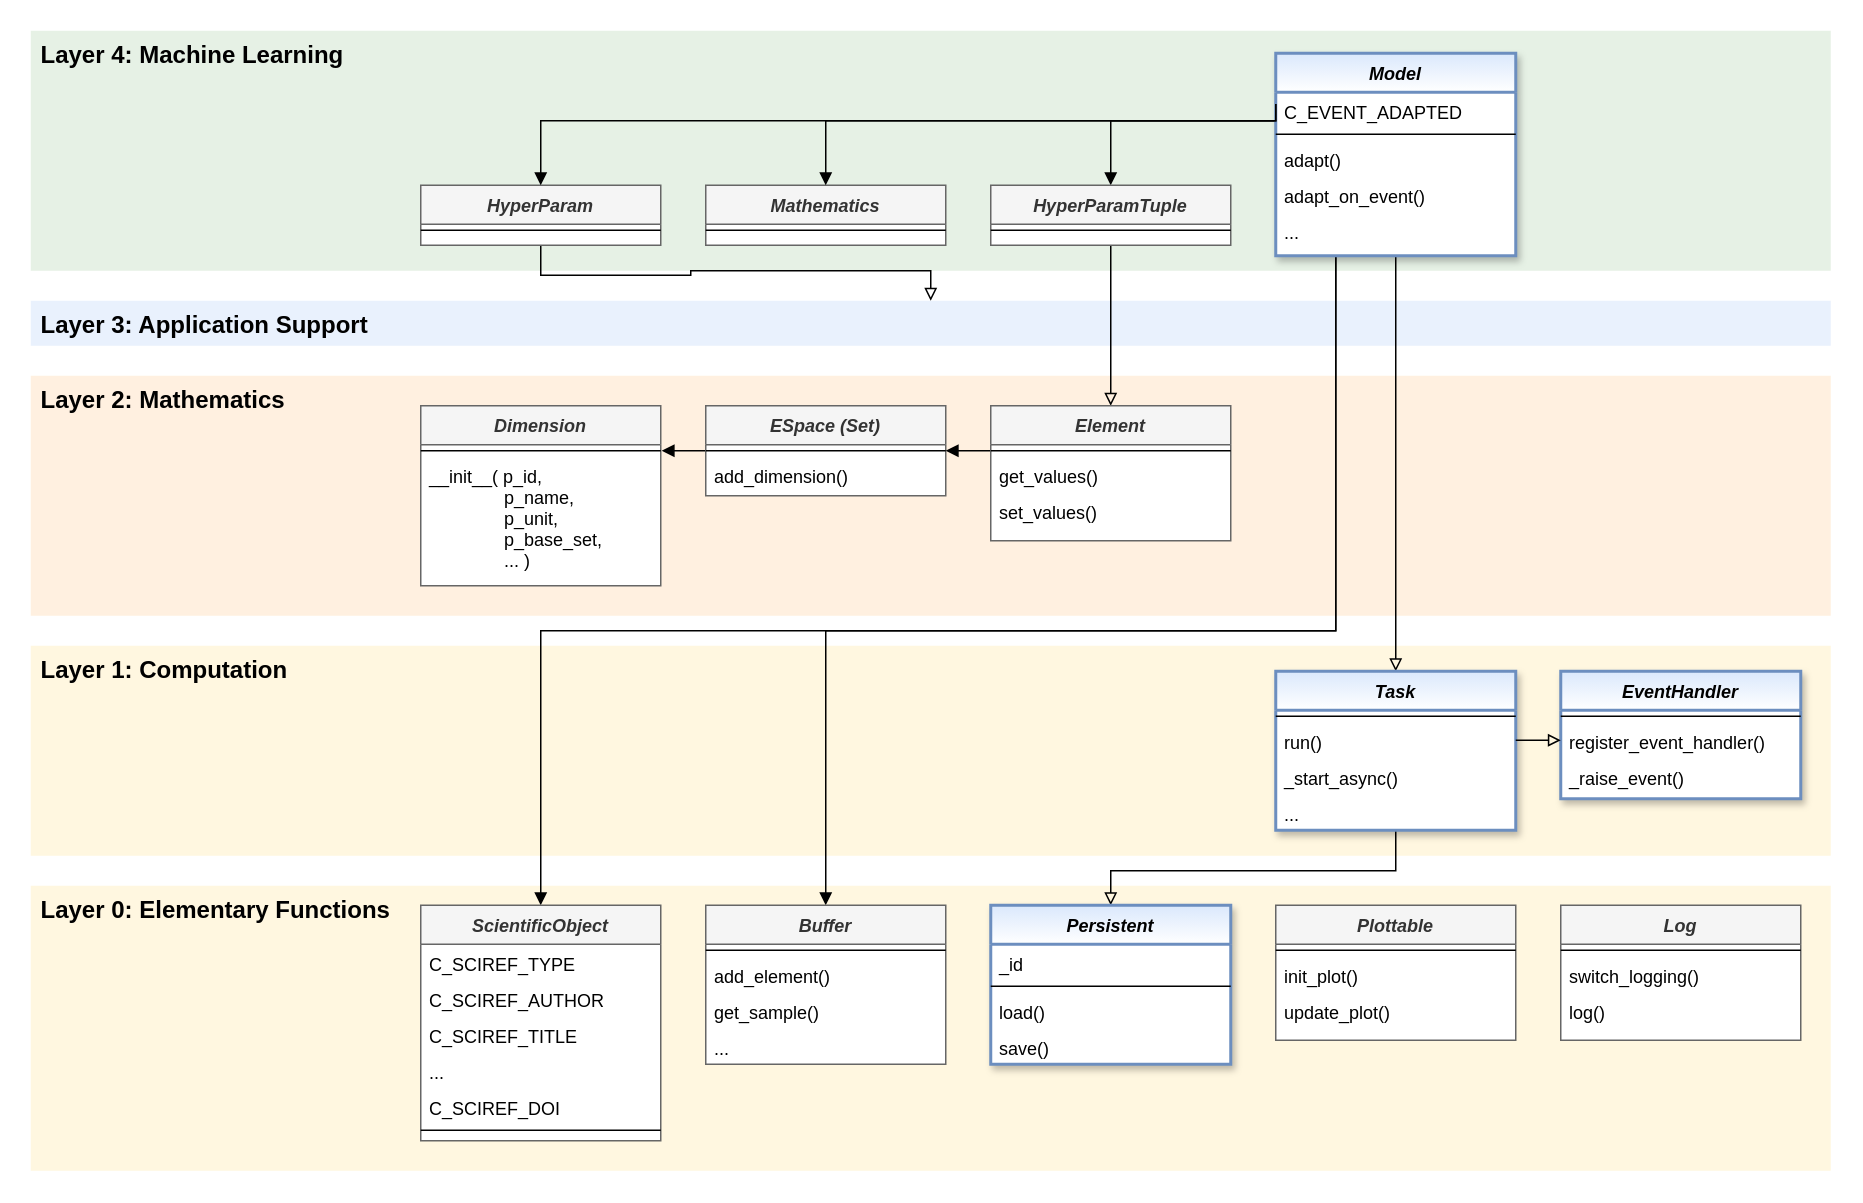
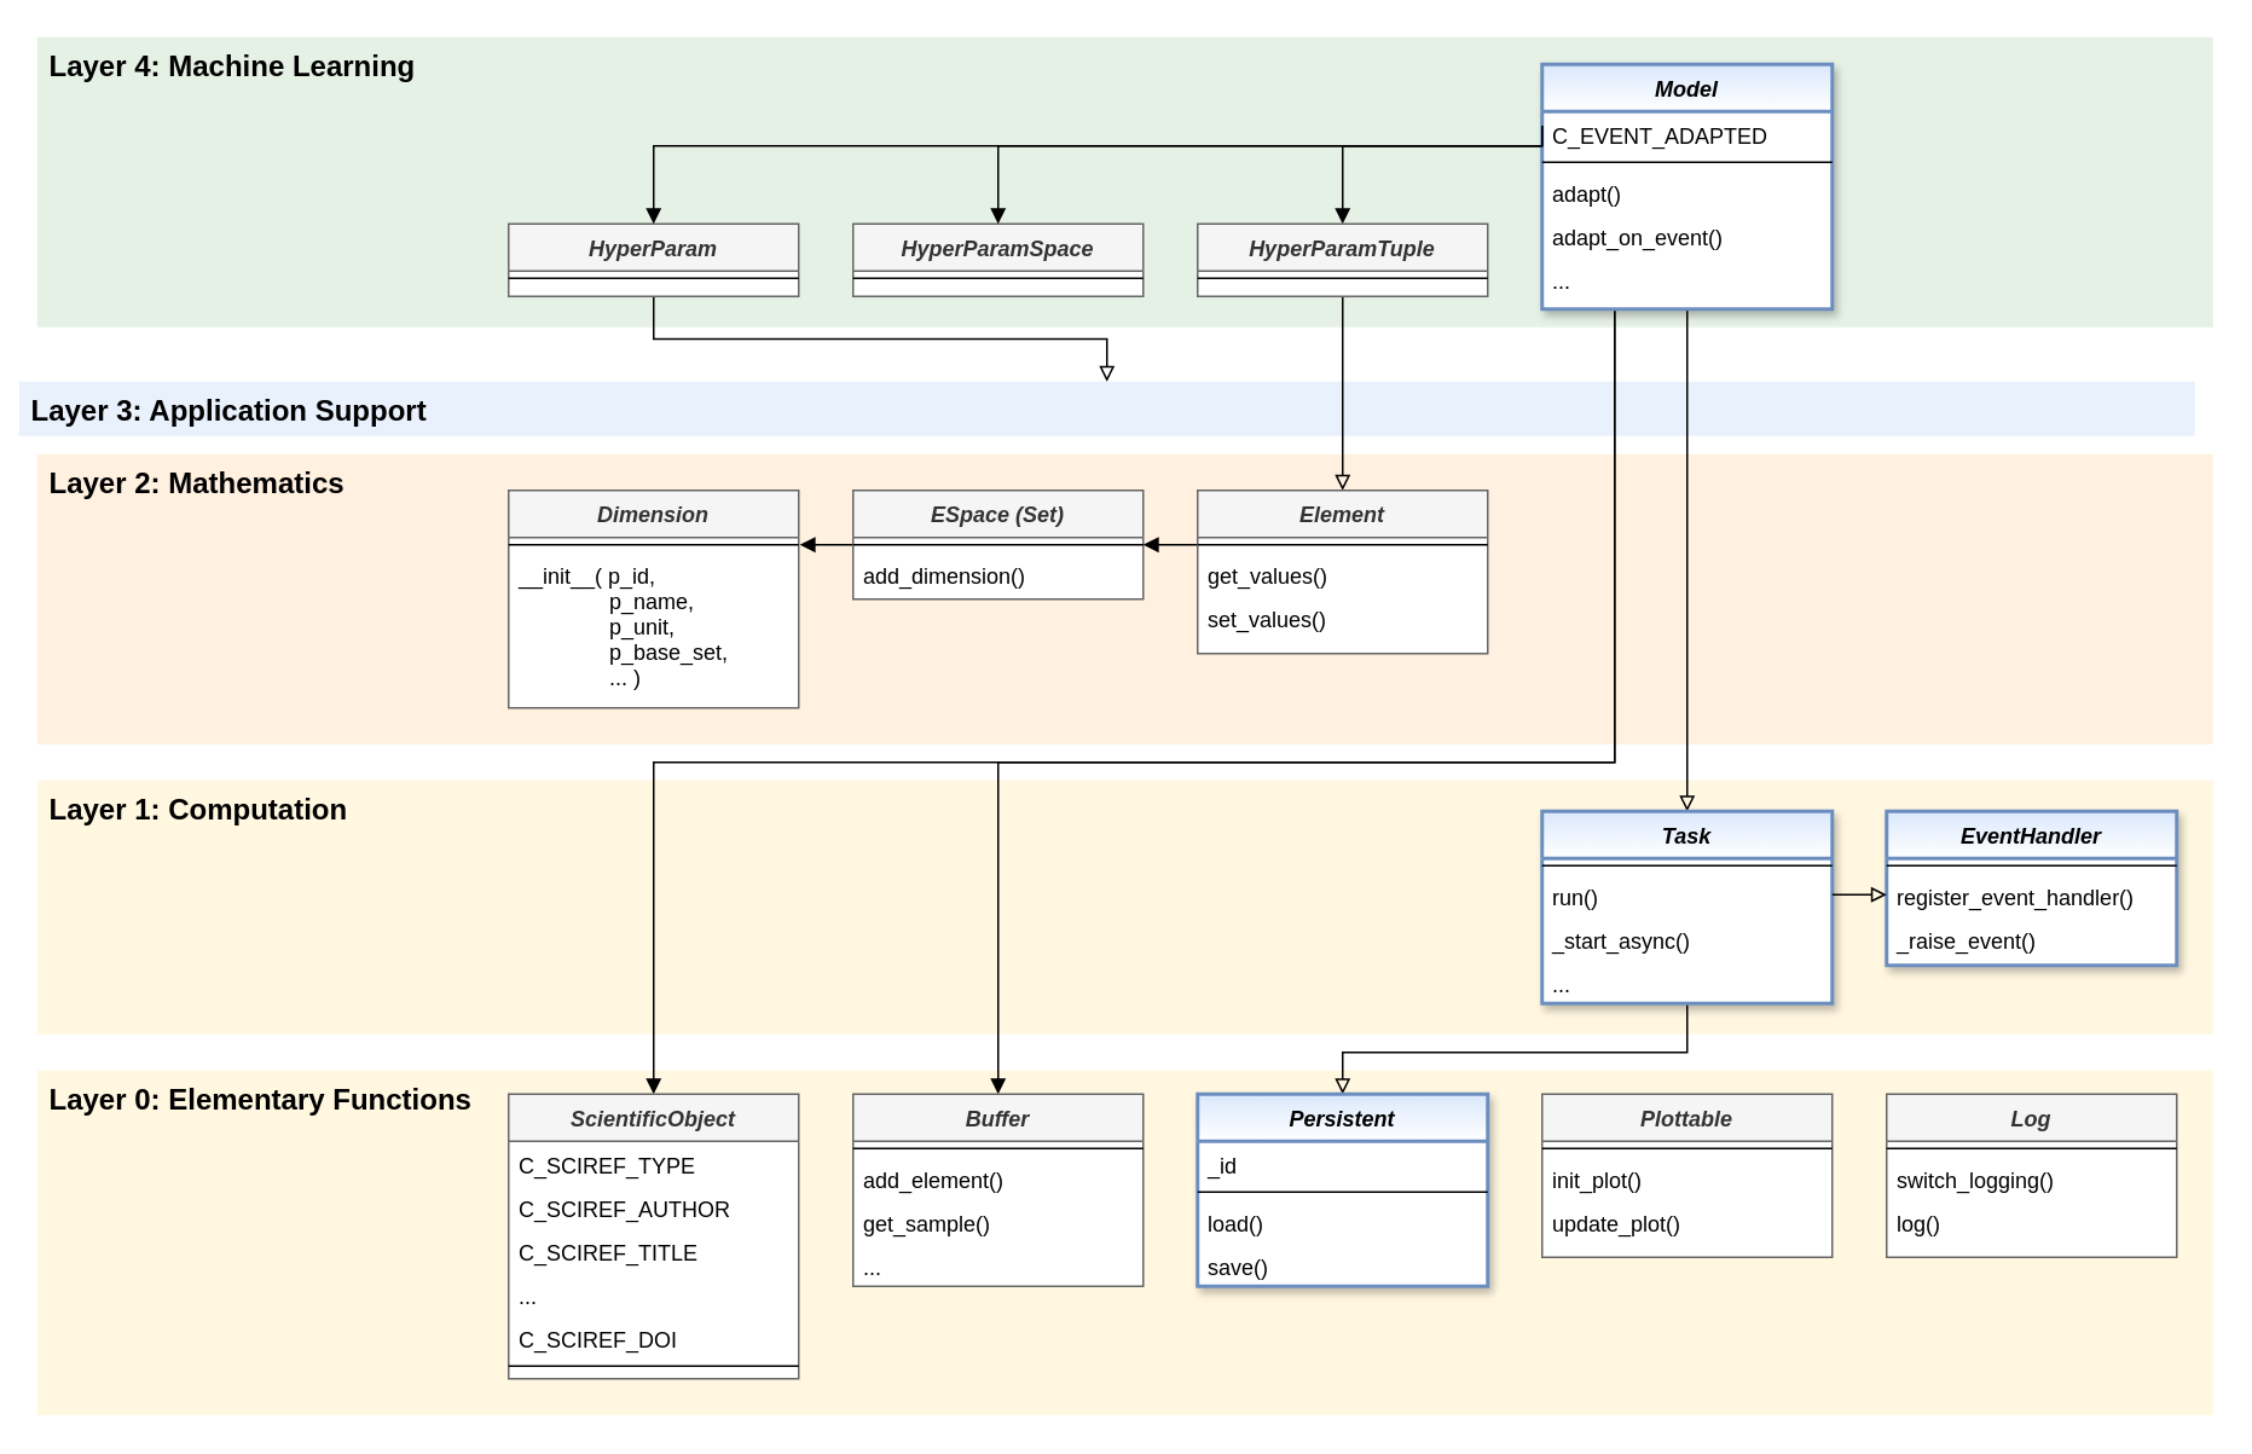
- <mxCell id="45" value="Mathematics" style="swimlane;fontStyle=3;align=center;verticalAlign=top;childLayout=stackLayout;horizontal=1;startSize=26;horizontalStack=0;resizeParent=1;resizeLast=0;collapsible=1;marginBottom=0;rounded=0;shadow=0;strokeWidth=1;fillColor=#f5f5f5;strokeColor=#666666;swimlaneFillColor=#ffffff;fontColor=#333333;" parent="1" vertex="1"><mxGeometry x="470" y="123" width="160" height="40" as="geometry"><mxRectangle x="230" y="140" width="160" height="26" as="alternateBounds" /></mxGeometry></mxCell>
+ <mxCell id="45" value="HyperParamSpace" style="swimlane;fontStyle=3;align=center;verticalAlign=top;childLayout=stackLayout;horizontal=1;startSize=26;horizontalStack=0;resizeParent=1;resizeLast=0;collapsible=1;marginBottom=0;rounded=0;shadow=0;strokeWidth=1;fillColor=#f5f5f5;strokeColor=#666666;swimlaneFillColor=#ffffff;fontColor=#333333;" parent="1" vertex="1"><mxGeometry x="470" y="123" width="160" height="40" as="geometry"><mxRectangle x="230" y="140" width="160" height="26" as="alternateBounds" /></mxGeometry></mxCell>
- <mxCell id="5" value="Layer 3: Application Support" style="rounded=0;whiteSpace=wrap;html=1;shadow=0;glass=0;fontSize=16;align=left;labelPosition=center;verticalLabelPosition=middle;verticalAlign=top;spacingLeft=5;spacingRight=5;fontStyle=1;fillColor=#dae8fc;strokeColor=none;strokeWidth=2;gradientColor=none;opacity=60;" parent="1" vertex="1"><mxGeometry x="20" y="200" width="1200" height="30" as="geometry" /></mxCell>
+ <mxCell id="5" value="Layer 3: Application Support" style="rounded=0;whiteSpace=wrap;html=1;shadow=0;glass=0;fontSize=16;align=left;labelPosition=center;verticalLabelPosition=middle;verticalAlign=top;spacingLeft=5;spacingRight=5;fontStyle=1;fillColor=#dae8fc;strokeColor=none;strokeWidth=2;gradientColor=none;opacity=60;" parent="1" vertex="1"><mxGeometry x="10" y="210" width="1200" height="30" as="geometry" /></mxCell>
